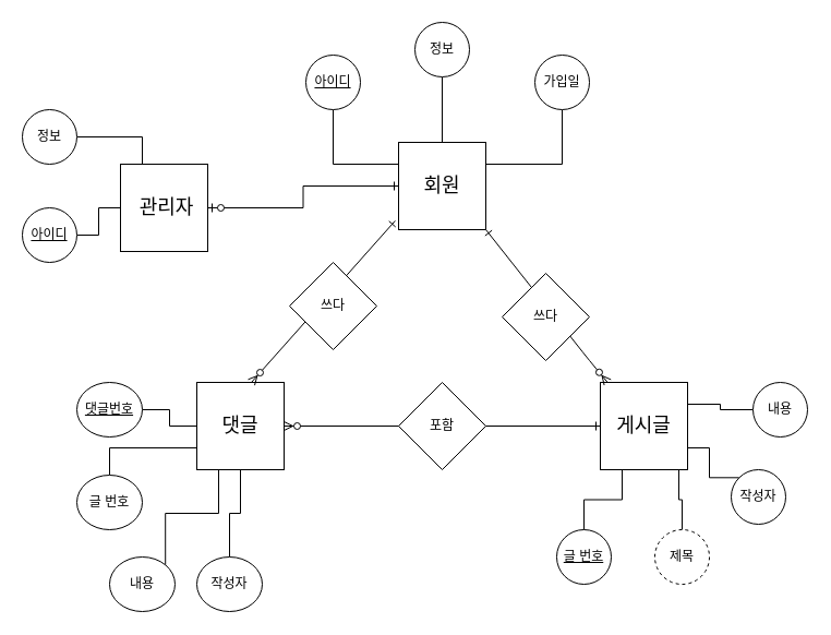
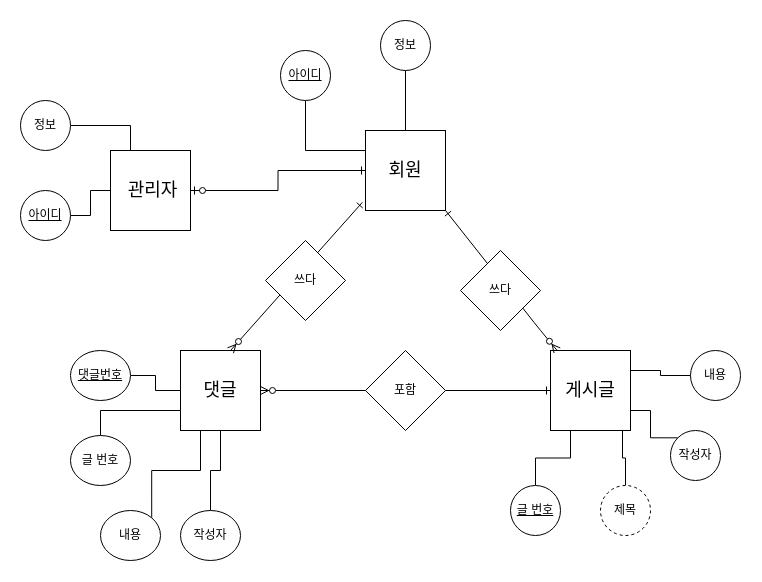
- <mxCell id="15" value="가입일" style="ellipse;whiteSpace=wrap;html=1;aspect=fixed;" parent="1" vertex="1"><mxGeometry x="490" y="50" width="50" height="50" as="geometry" /></mxCell>
- <mxCell id="4" style="edgeStyle=orthogonalEdgeStyle;rounded=0;orthogonalLoop=1;jettySize=auto;html=1;exitX=1;exitY=0.25;exitDx=0;exitDy=0;entryX=0.5;entryY=1;entryDx=0;entryDy=0;endArrow=none;endFill=0;" parent="1" source="5" target="15" edge="1"><mxGeometry relative="1" as="geometry" /></mxCell>
